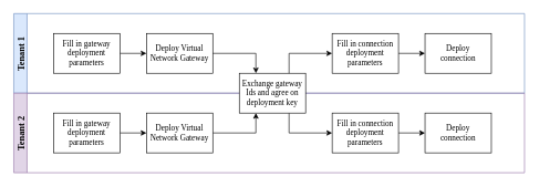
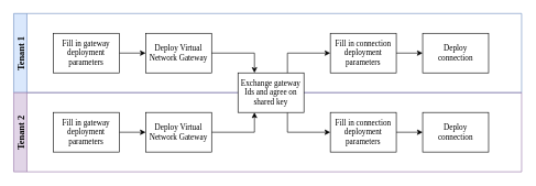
- <mxCell id="15" value="Exchange gateway Ids and agree on deployment key" style="rounded=0;whiteSpace=wrap;html=1;fontFamily=Ubuntu Light;fontSize=12;" vertex="1" parent="9"><mxGeometry x="340" y="-30" width="100" height="60" as="geometry" /></mxCell>
+ <mxCell id="15" value="Exchange gateway Ids and agree on shared key" style="rounded=0;whiteSpace=wrap;html=1;fontFamily=Ubuntu Light;fontSize=12;" vertex="1" parent="9"><mxGeometry x="340" y="-30" width="100" height="60" as="geometry" /></mxCell>
